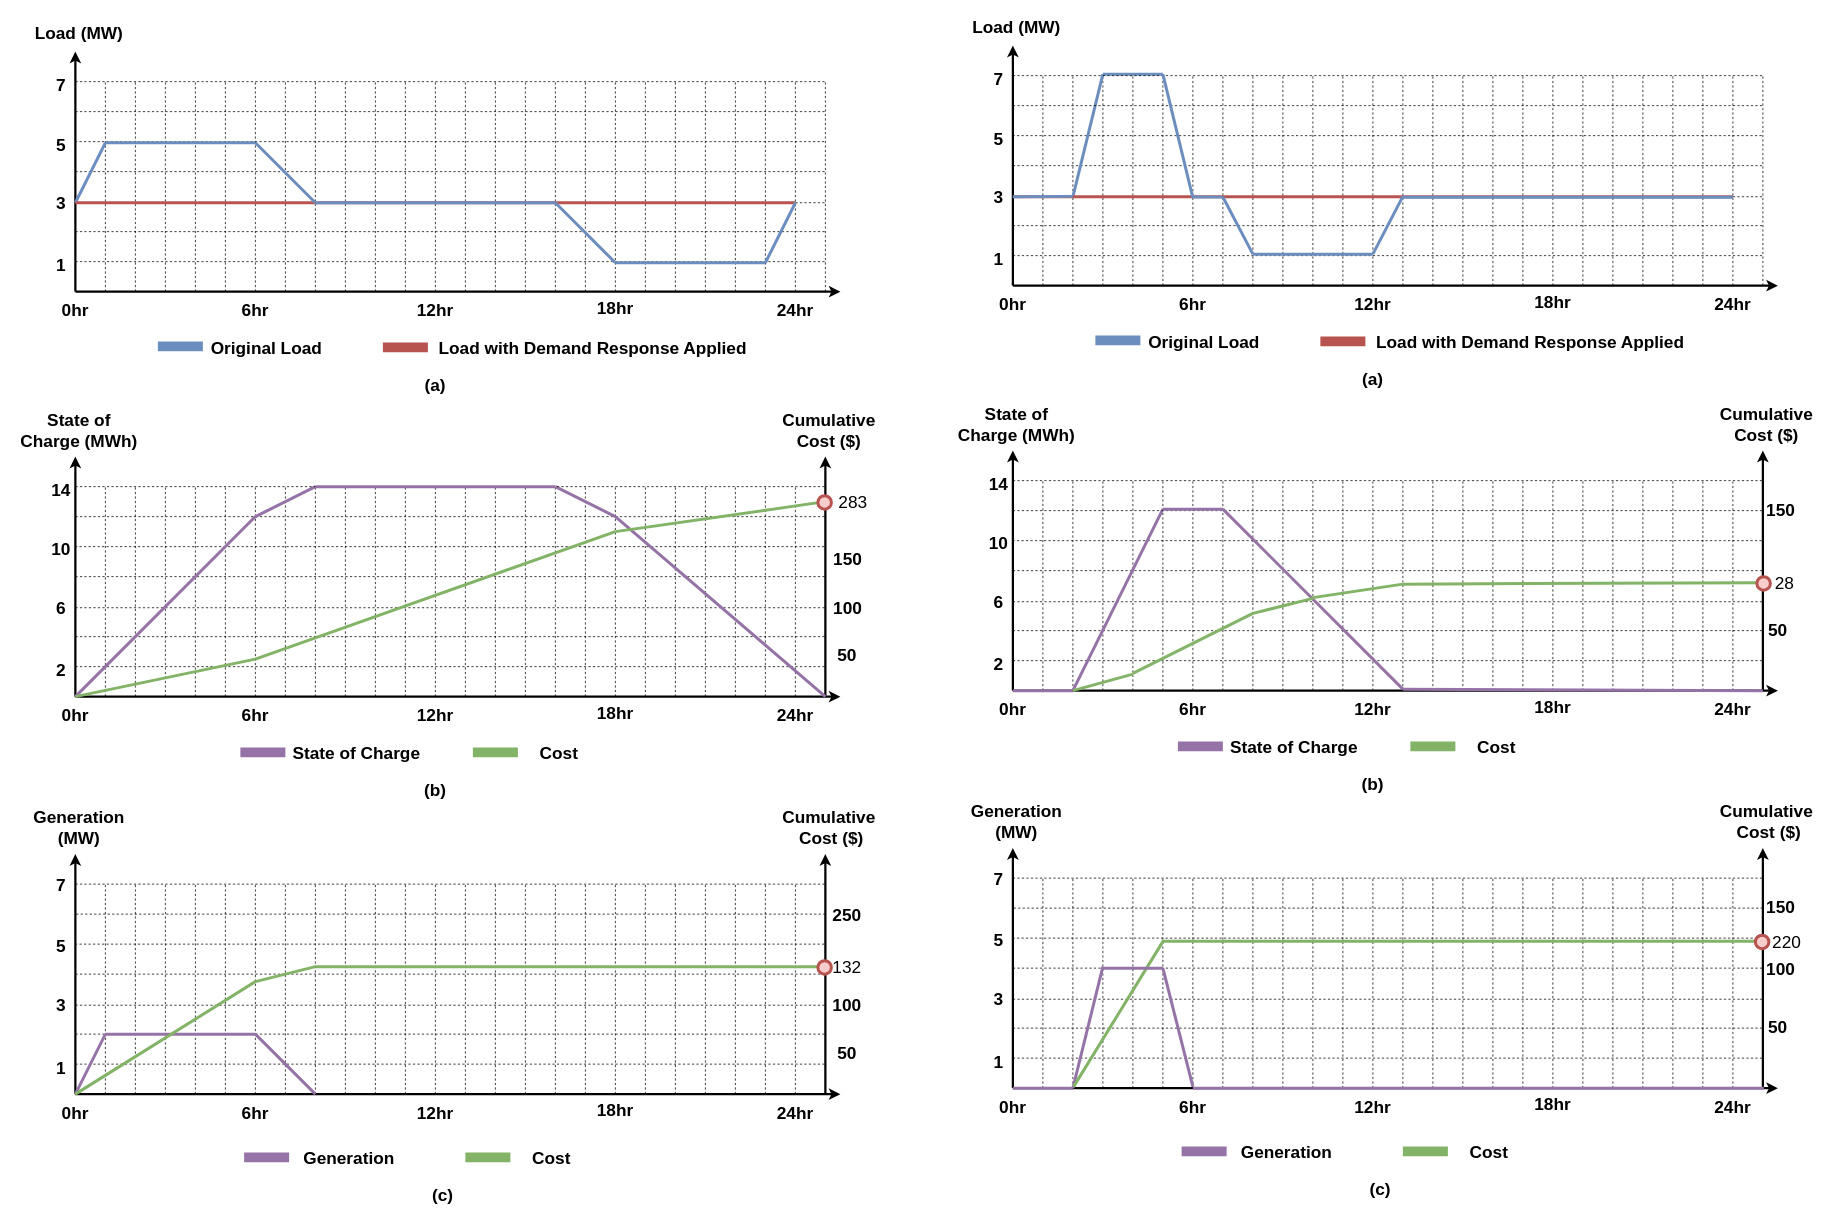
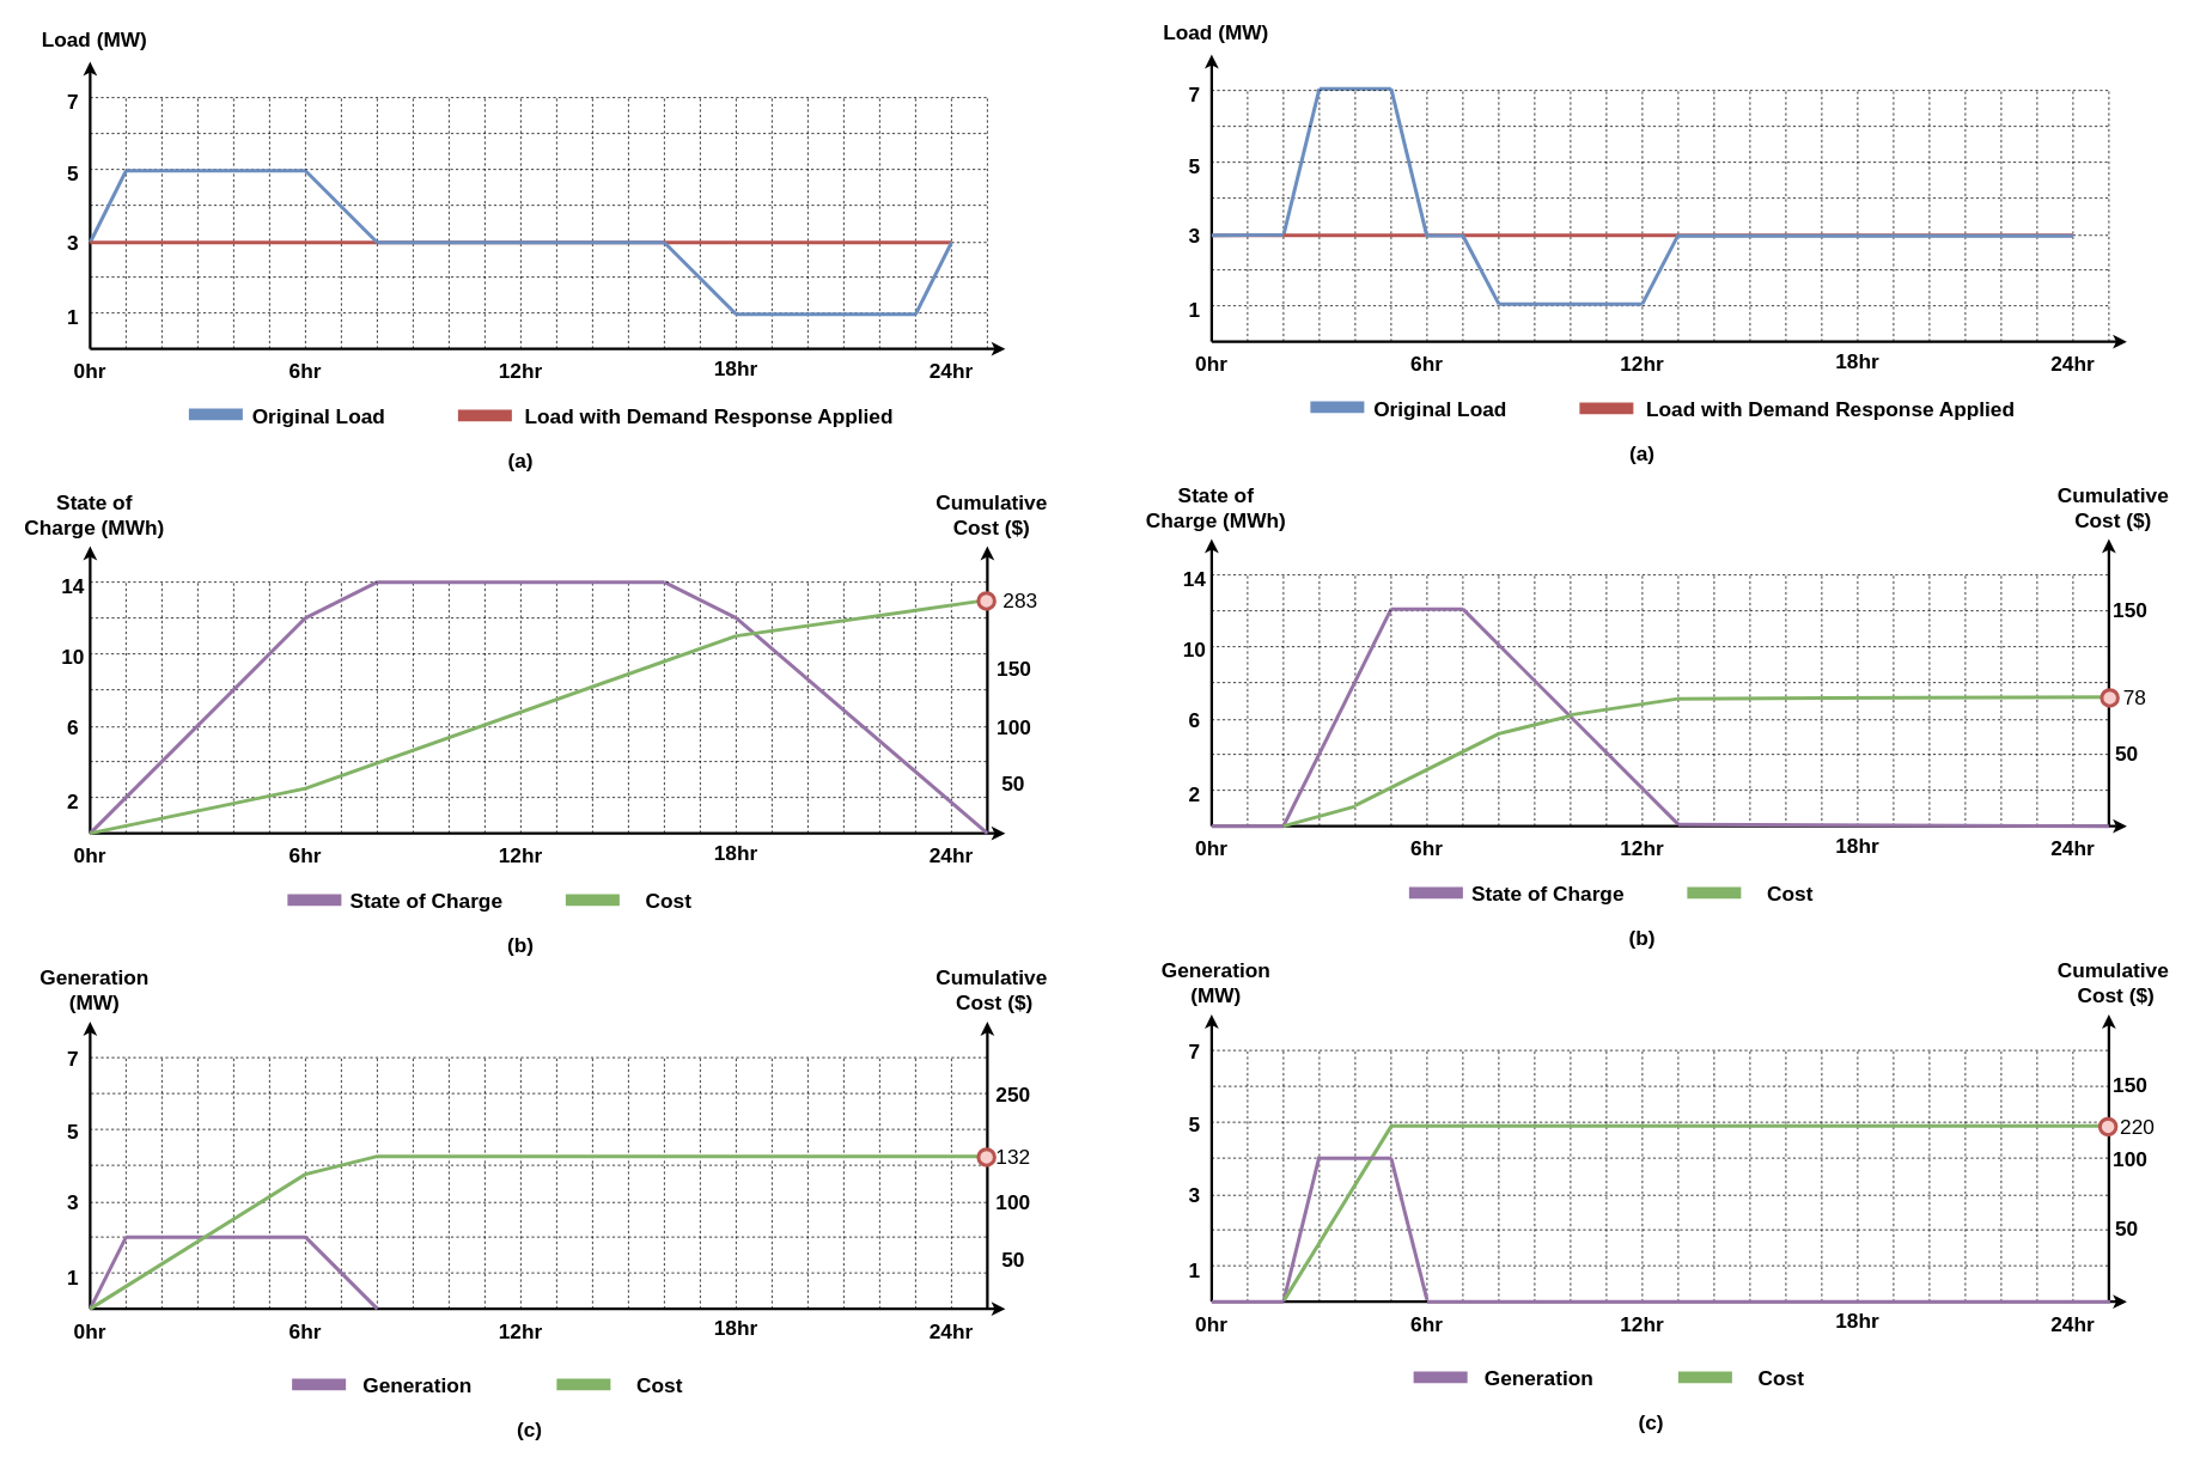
- <mxCell id="361" value="28" style="text;html=1;align=center;verticalAlign=middle;whiteSpace=wrap;rounded=0;fontStyle=0;fontSize=23;movable=1;resizable=1;rotatable=1;deletable=1;editable=1;locked=0;connectable=1;" parent="1" vertex="1"><mxGeometry x="2339" y="762" width="80" height="30" as="geometry" /></mxCell>
+ <mxCell id="361" value="78" style="text;html=1;align=center;verticalAlign=middle;whiteSpace=wrap;rounded=0;fontStyle=0;fontSize=23;movable=1;resizable=1;rotatable=1;deletable=1;editable=1;locked=0;connectable=1;" parent="1" vertex="1"><mxGeometry x="2339" y="762" width="80" height="30" as="geometry" /></mxCell>
